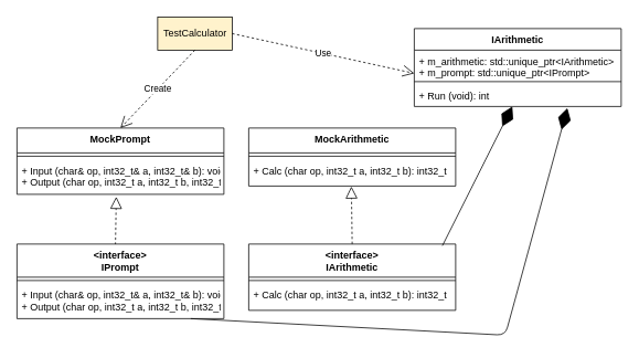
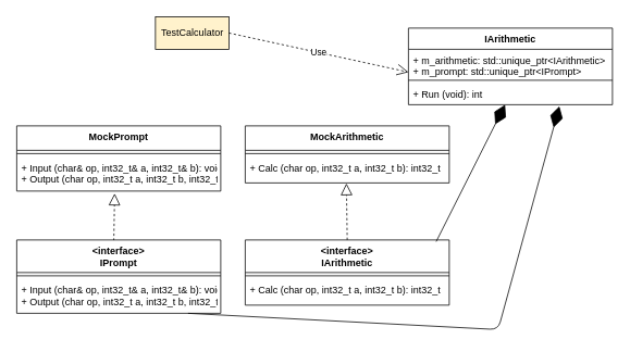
- <mxCell id="18" value="Create" style="endArrow=open;endSize=12;dashed=1;html=1;entryX=0.5;entryY=0;entryDx=0;entryDy=0;exitX=0.5;exitY=1;exitDx=0;exitDy=0;" parent="1" source="12" target="13" edge="1"><mxGeometry width="160" relative="1" as="geometry"><mxPoint x="240" y="74" as="sourcePoint" /><mxPoint x="510" y="98.016" as="targetPoint" /></mxGeometry></mxCell>
